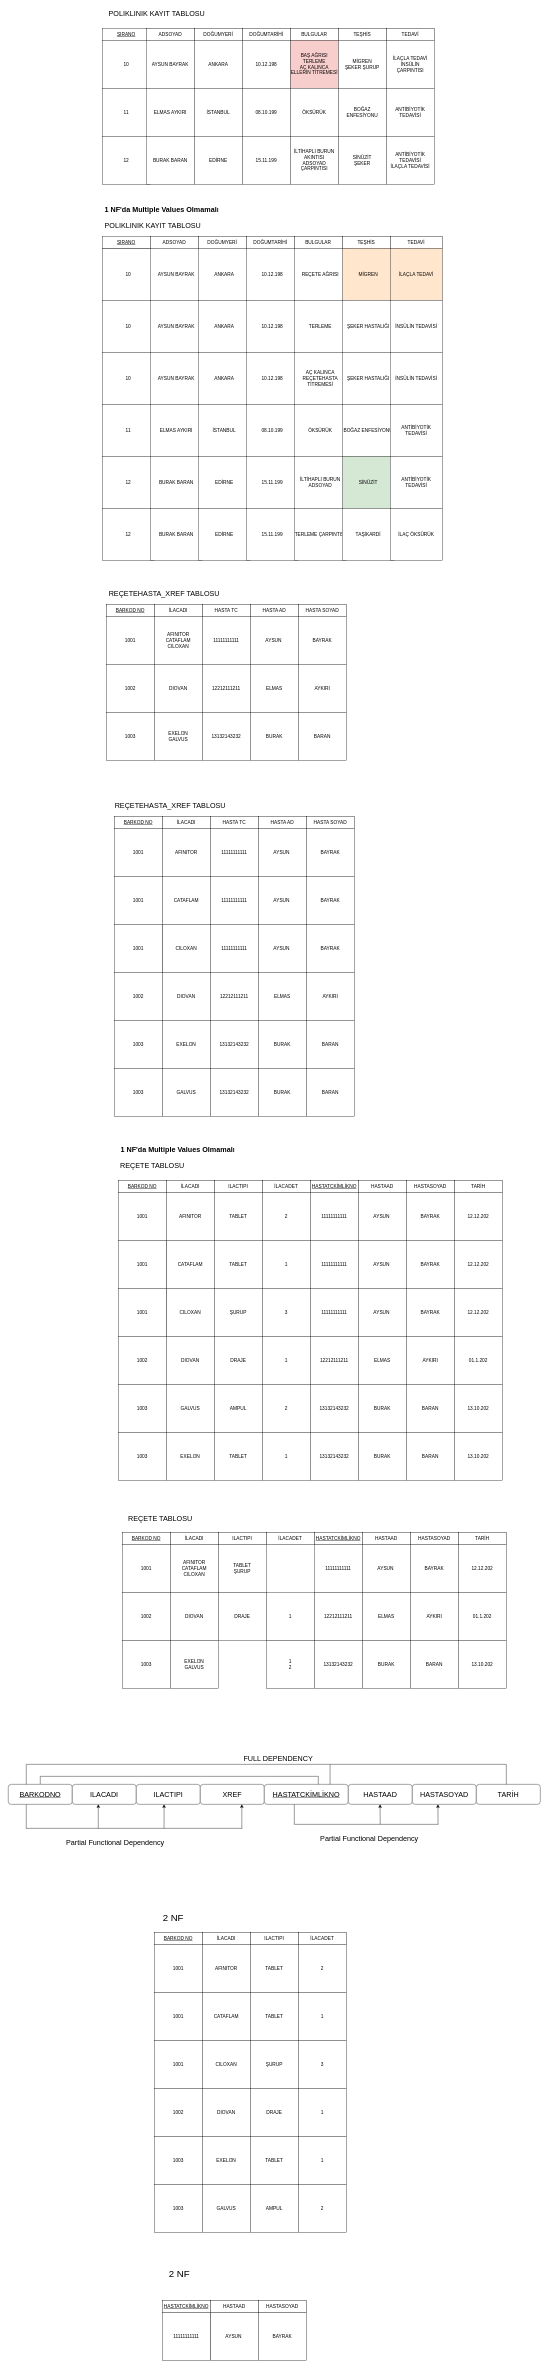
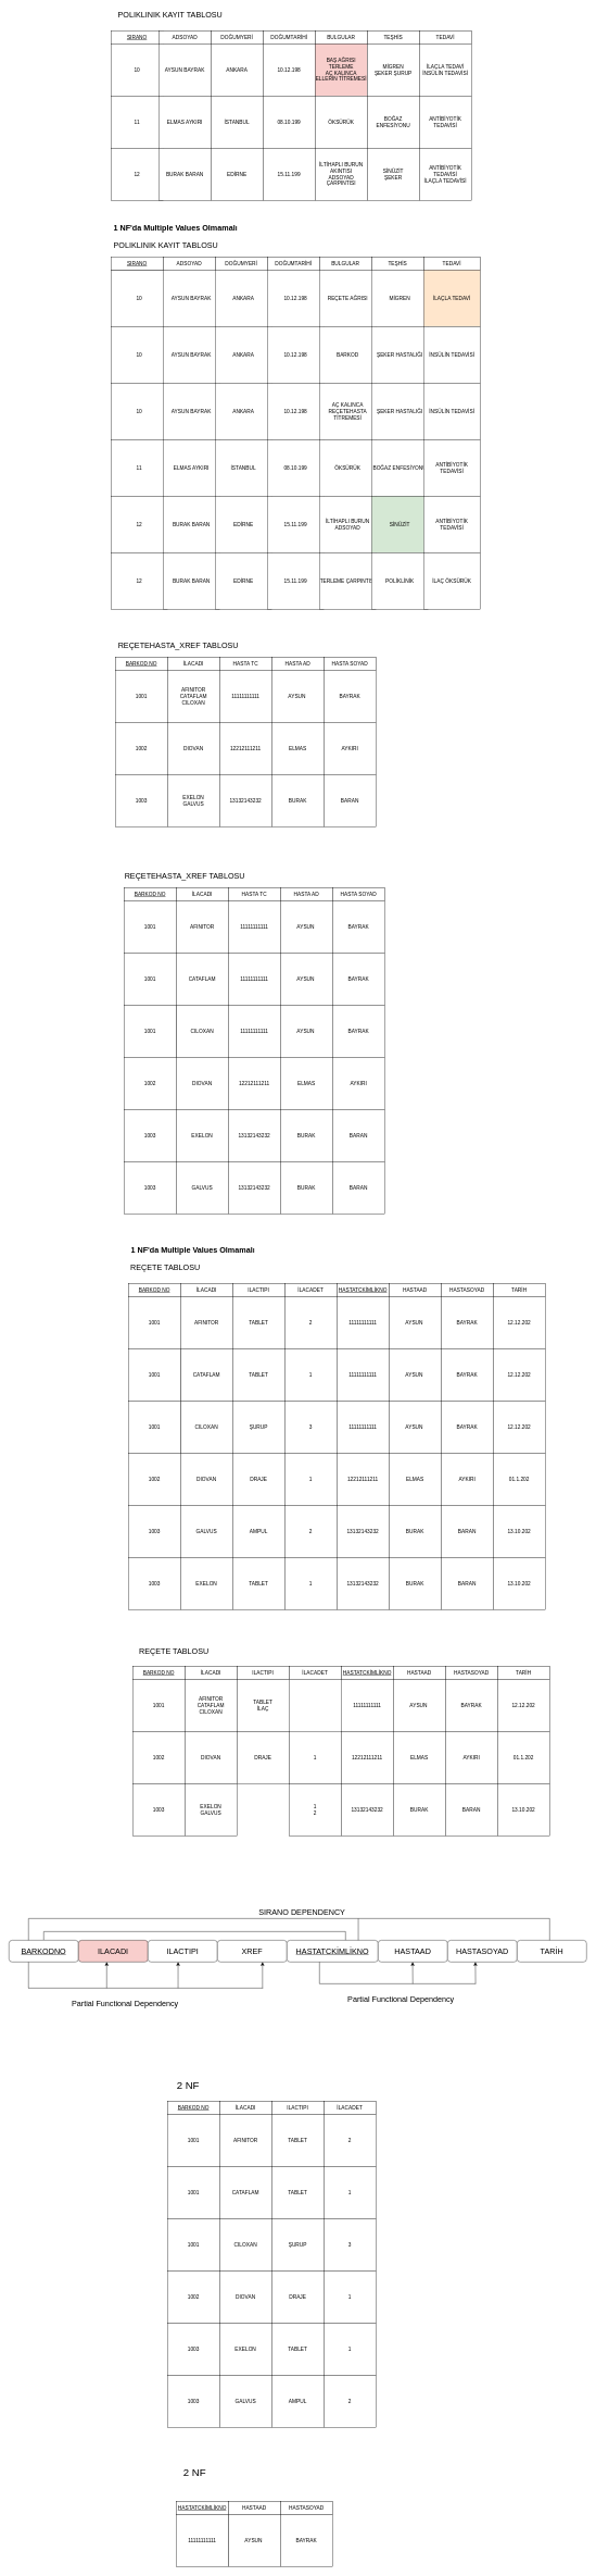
- <mxCell id="15" value="İLAÇLA TEDAVİ&lt;br&gt;İNSÜLİN ÇARPINTISI" style="whiteSpace=wrap;html=1;aspect=fixed;strokeColor=#1C1C1C;" vertex="1" parent="1"><mxGeometry x="965" y="100" width="120" height="120" as="geometry" /></mxCell>
+ <mxCell id="15" value="İLAÇLA TEDAVİ&lt;br&gt;İNSÜLİN TEDAVİSİ" style="whiteSpace=wrap;html=1;aspect=fixed;strokeColor=#1C1C1C;" vertex="1" parent="1"><mxGeometry x="965" y="100" width="120" height="120" as="geometry" /></mxCell>
- <mxCell id="43" value="MİGREN" style="whiteSpace=wrap;html=1;aspect=fixed;strokeColor=#1C1C1C;fillColor=#ffe6cc;" vertex="1" parent="1"><mxGeometry x="855" y="620" width="130" height="130" as="geometry" /></mxCell>
+ <mxCell id="43" value="MİGREN" style="whiteSpace=wrap;html=1;aspect=fixed;strokeColor=#1C1C1C;" vertex="1" parent="1"><mxGeometry x="855" y="620" width="130" height="130" as="geometry" /></mxCell>
- <mxCell id="49" value="TERLEME" style="whiteSpace=wrap;html=1;aspect=fixed;strokeColor=#1C1C1C;" vertex="1" parent="1"><mxGeometry x="735" y="750" width="130" height="130" as="geometry" /></mxCell>
+ <mxCell id="49" value="BARKOD" style="whiteSpace=wrap;html=1;aspect=fixed;strokeColor=#1C1C1C;" vertex="1" parent="1"><mxGeometry x="735" y="750" width="130" height="130" as="geometry" /></mxCell>
- <mxCell id="78" value="TAŞİKARDİ" style="whiteSpace=wrap;html=1;aspect=fixed;strokeColor=#1C1C1C;" vertex="1" parent="1"><mxGeometry x="855" y="1270" width="130" height="130" as="geometry" /></mxCell>
+ <mxCell id="78" value="POLİKLİNİK" style="whiteSpace=wrap;html=1;aspect=fixed;strokeColor=#1C1C1C;" vertex="1" parent="1"><mxGeometry x="855" y="1270" width="130" height="130" as="geometry" /></mxCell>
- <mxCell id="200" value="TABLET&lt;br&gt;ŞURUP" style="whiteSpace=wrap;html=1;aspect=fixed;strokeColor=#1C1C1C;" vertex="1" parent="1"><mxGeometry x="545" y="3860" width="120" height="120" as="geometry" /></mxCell>
+ <mxCell id="200" value="TABLET&lt;br&gt;İLAÇ" style="whiteSpace=wrap;html=1;aspect=fixed;strokeColor=#1C1C1C;" vertex="1" parent="1"><mxGeometry x="545" y="3860" width="120" height="120" as="geometry" /></mxCell>
- <mxCell id="241" value="FULL DEPENDENCY" style="text;html=1;strokeColor=none;fillColor=none;align=center;verticalAlign=middle;whiteSpace=wrap;rounded=0;fontSize=18;" vertex="1" parent="1"><mxGeometry x="555" y="4380" width="280" height="30" as="geometry" /></mxCell>
+ <mxCell id="241" value="SIRANO DEPENDENCY" style="text;html=1;strokeColor=none;fillColor=none;align=center;verticalAlign=middle;whiteSpace=wrap;rounded=0;fontSize=18;" vertex="1" parent="1"><mxGeometry x="555" y="4380" width="280" height="30" as="geometry" /></mxCell>
- <mxCell id="230" value="ILACADI" style="rounded=1;whiteSpace=wrap;html=1;strokeColor=#1C1C1C;fontSize=18;" vertex="1" parent="1"><mxGeometry x="180" y="4460" width="160" height="50" as="geometry" /></mxCell>
+ <mxCell id="230" value="ILACADI" style="rounded=1;whiteSpace=wrap;html=1;strokeColor=#1C1C1C;fontSize=18;fillColor=#f8cecc;" vertex="1" parent="1"><mxGeometry x="180" y="4460" width="160" height="50" as="geometry" /></mxCell>
